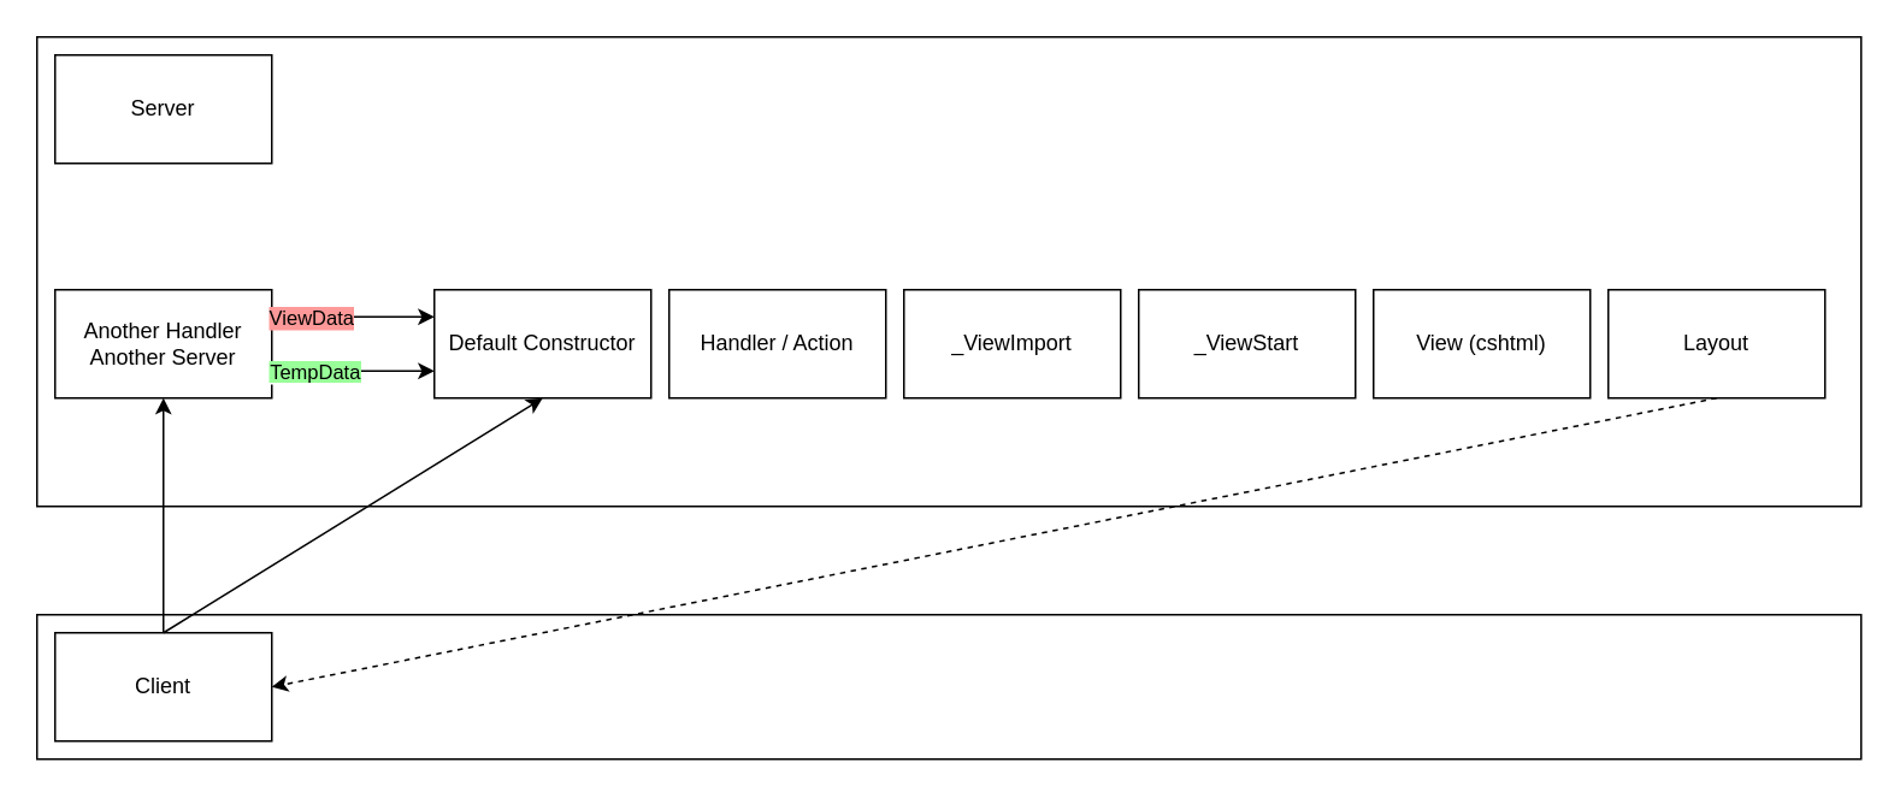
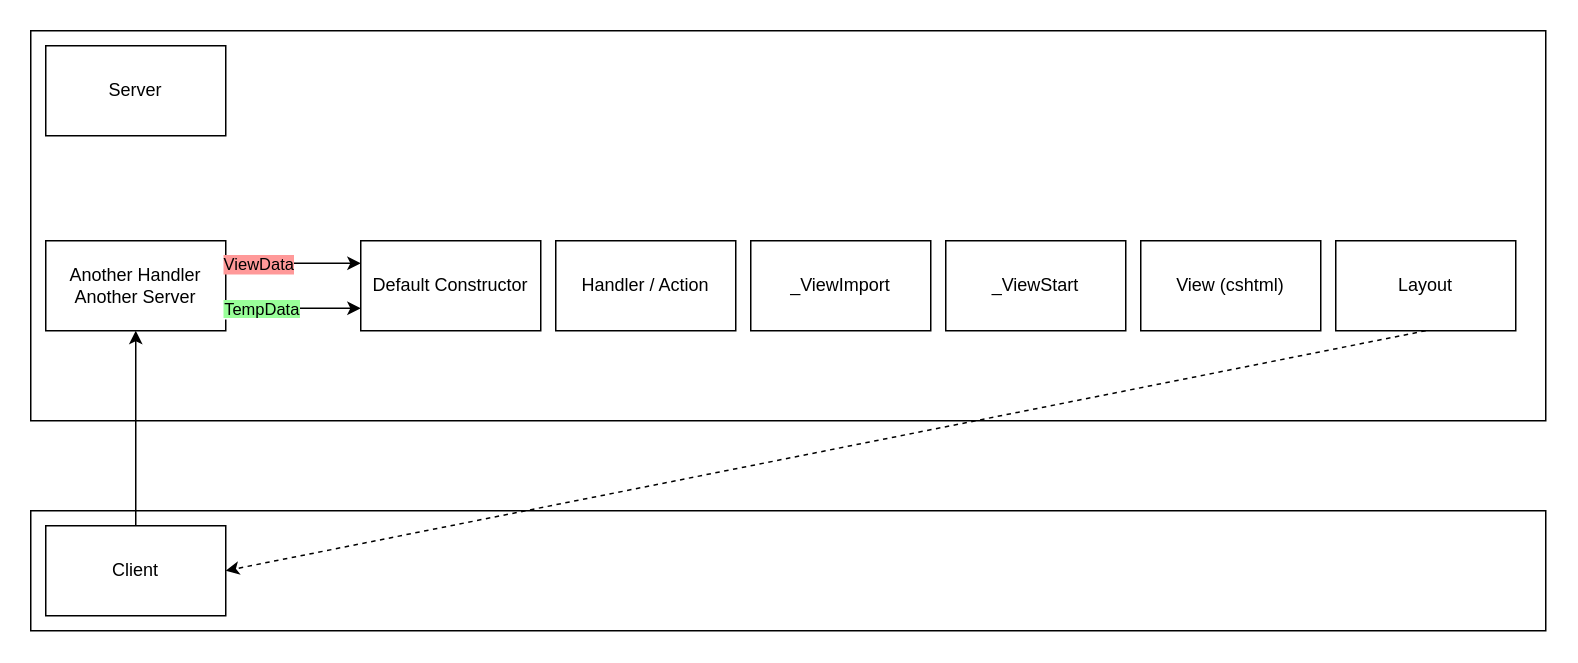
- <mxCell id="17" value="" style="endArrow=classic;html=1;rounded=0;exitX=0.5;exitY=0;exitDx=0;exitDy=0;entryX=0.5;entryY=1;entryDx=0;entryDy=0;" parent="1" source="5" target="10" edge="1"><mxGeometry width="50" height="50" relative="1" as="geometry"><mxPoint x="540" y="420" as="sourcePoint" /><mxPoint x="590" y="370" as="targetPoint" /></mxGeometry></mxCell>
